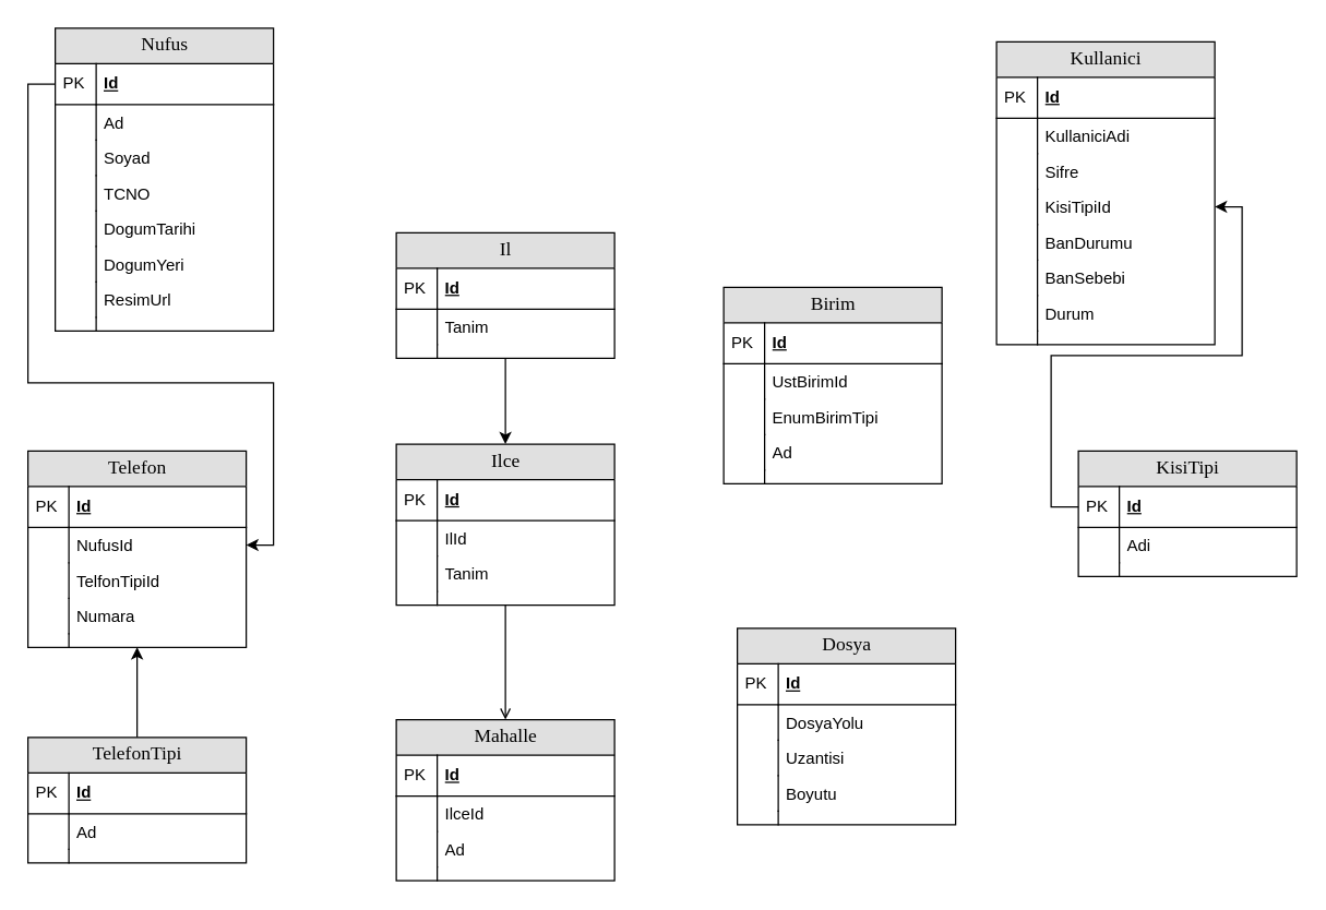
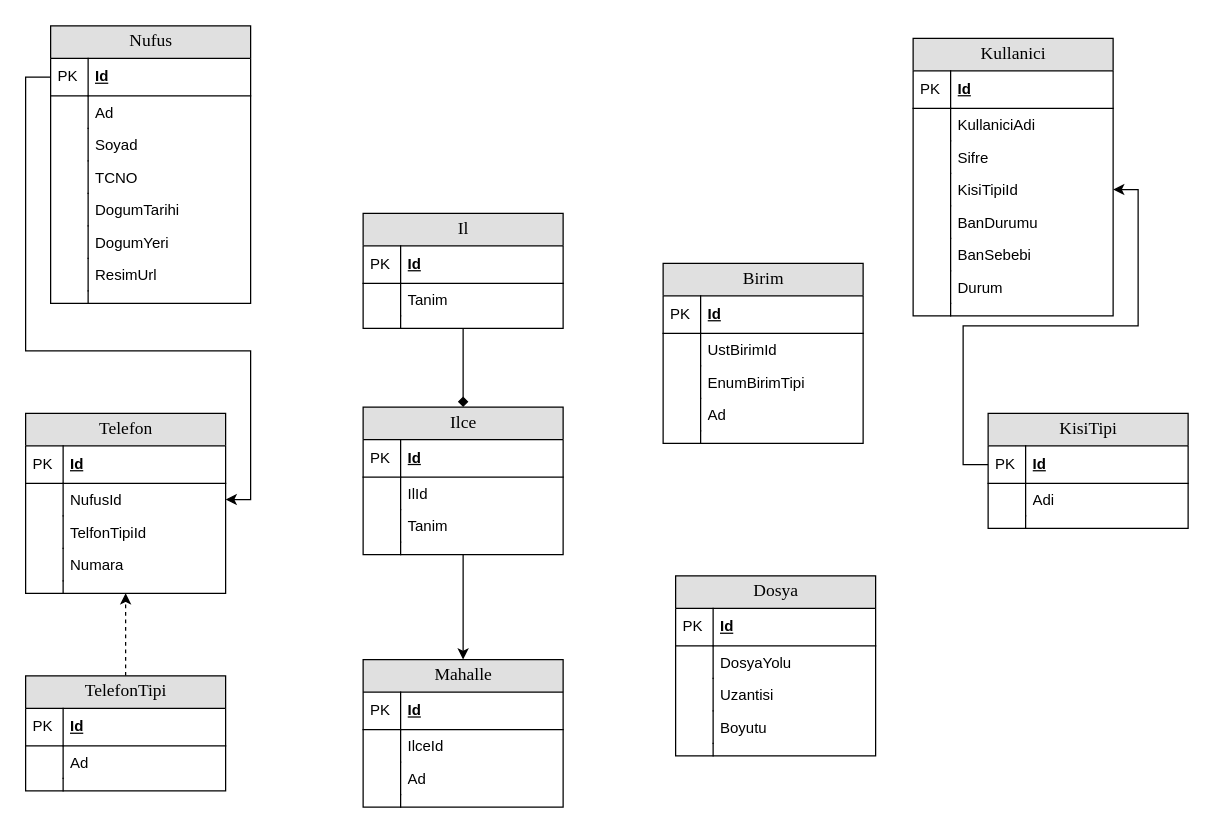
- <mxCell id="50" style="edgeStyle=orthogonalEdgeStyle;rounded=0;orthogonalLoop=1;jettySize=auto;html=1;" parent="1" source="51" target="59" edge="1"><mxGeometry relative="1" as="geometry" /></mxCell>
+ <mxCell id="50" style="edgeStyle=orthogonalEdgeStyle;rounded=0;orthogonalLoop=1;jettySize=auto;html=1;endArrow=diamond;" parent="1" source="51" target="59" edge="1"><mxGeometry relative="1" as="geometry" /></mxCell>
- <mxCell id="19" style="edgeStyle=orthogonalEdgeStyle;rounded=0;orthogonalLoop=1;jettySize=auto;html=1;" parent="1" source="20" target="27" edge="1"><mxGeometry relative="1" as="geometry" /></mxCell>
+ <mxCell id="19" style="edgeStyle=orthogonalEdgeStyle;rounded=0;orthogonalLoop=1;jettySize=auto;html=1;dashed=1;" parent="1" source="20" target="27" edge="1"><mxGeometry relative="1" as="geometry" /></mxCell>
- <mxCell id="58" style="edgeStyle=orthogonalEdgeStyle;rounded=0;orthogonalLoop=1;jettySize=auto;html=1;endArrow=open;" parent="1" source="59" target="68" edge="1"><mxGeometry relative="1" as="geometry" /></mxCell>
+ <mxCell id="58" style="edgeStyle=orthogonalEdgeStyle;rounded=0;orthogonalLoop=1;jettySize=auto;html=1;" parent="1" source="59" target="68" edge="1"><mxGeometry relative="1" as="geometry" /></mxCell>
